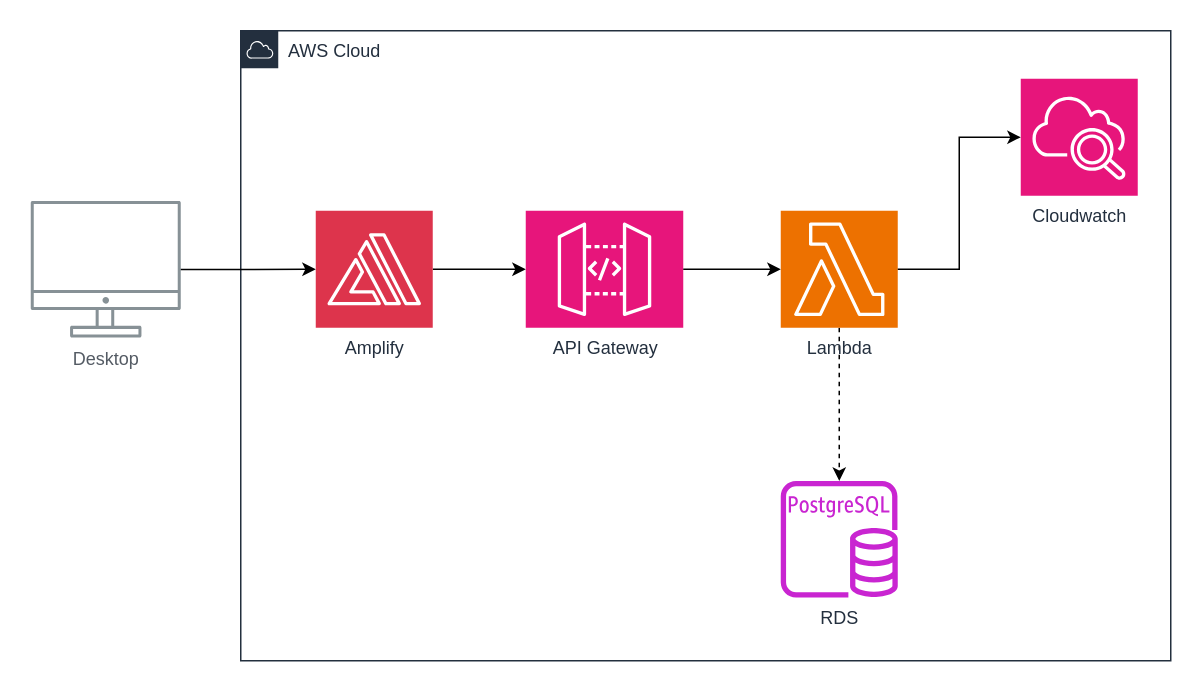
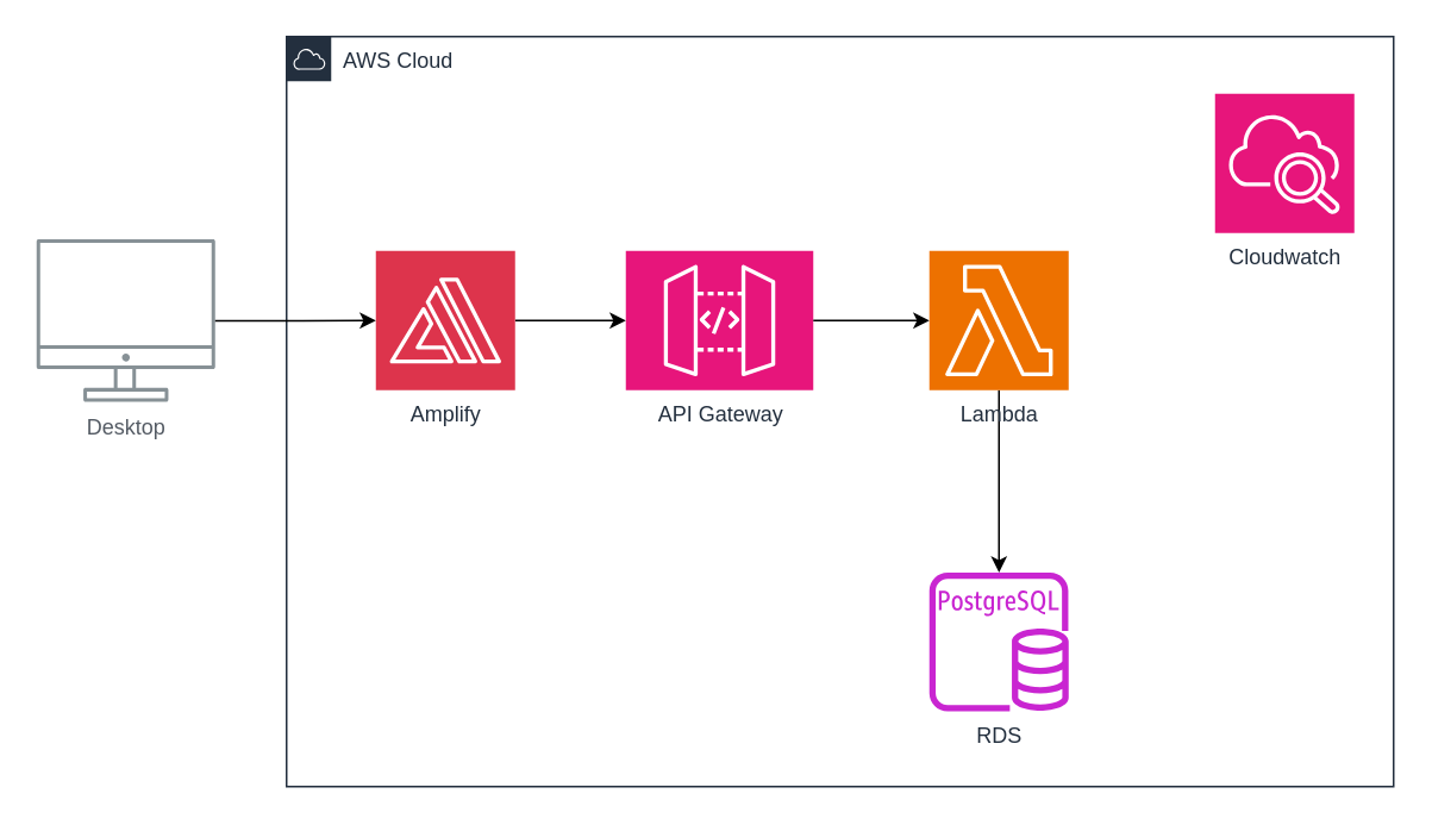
- <mxCell id="10" style="edgeStyle=orthogonalEdgeStyle;rounded=0;orthogonalLoop=1;jettySize=auto;html=1;entryX=0;entryY=0.5;entryDx=0;entryDy=0;entryPerimeter=0;" edge="1" parent="3" source="6" target="9"><mxGeometry relative="1" as="geometry" /></mxCell>
- <mxCell id="5" style="edgeStyle=orthogonalEdgeStyle;rounded=0;orthogonalLoop=1;jettySize=auto;html=1;dashed=1;" edge="1" parent="3" source="6" target="4"><mxGeometry relative="1" as="geometry" /></mxCell>
+ <mxCell id="5" style="edgeStyle=orthogonalEdgeStyle;rounded=0;orthogonalLoop=1;jettySize=auto;html=1;" edge="1" parent="3" source="6" target="4"><mxGeometry relative="1" as="geometry" /></mxCell>
